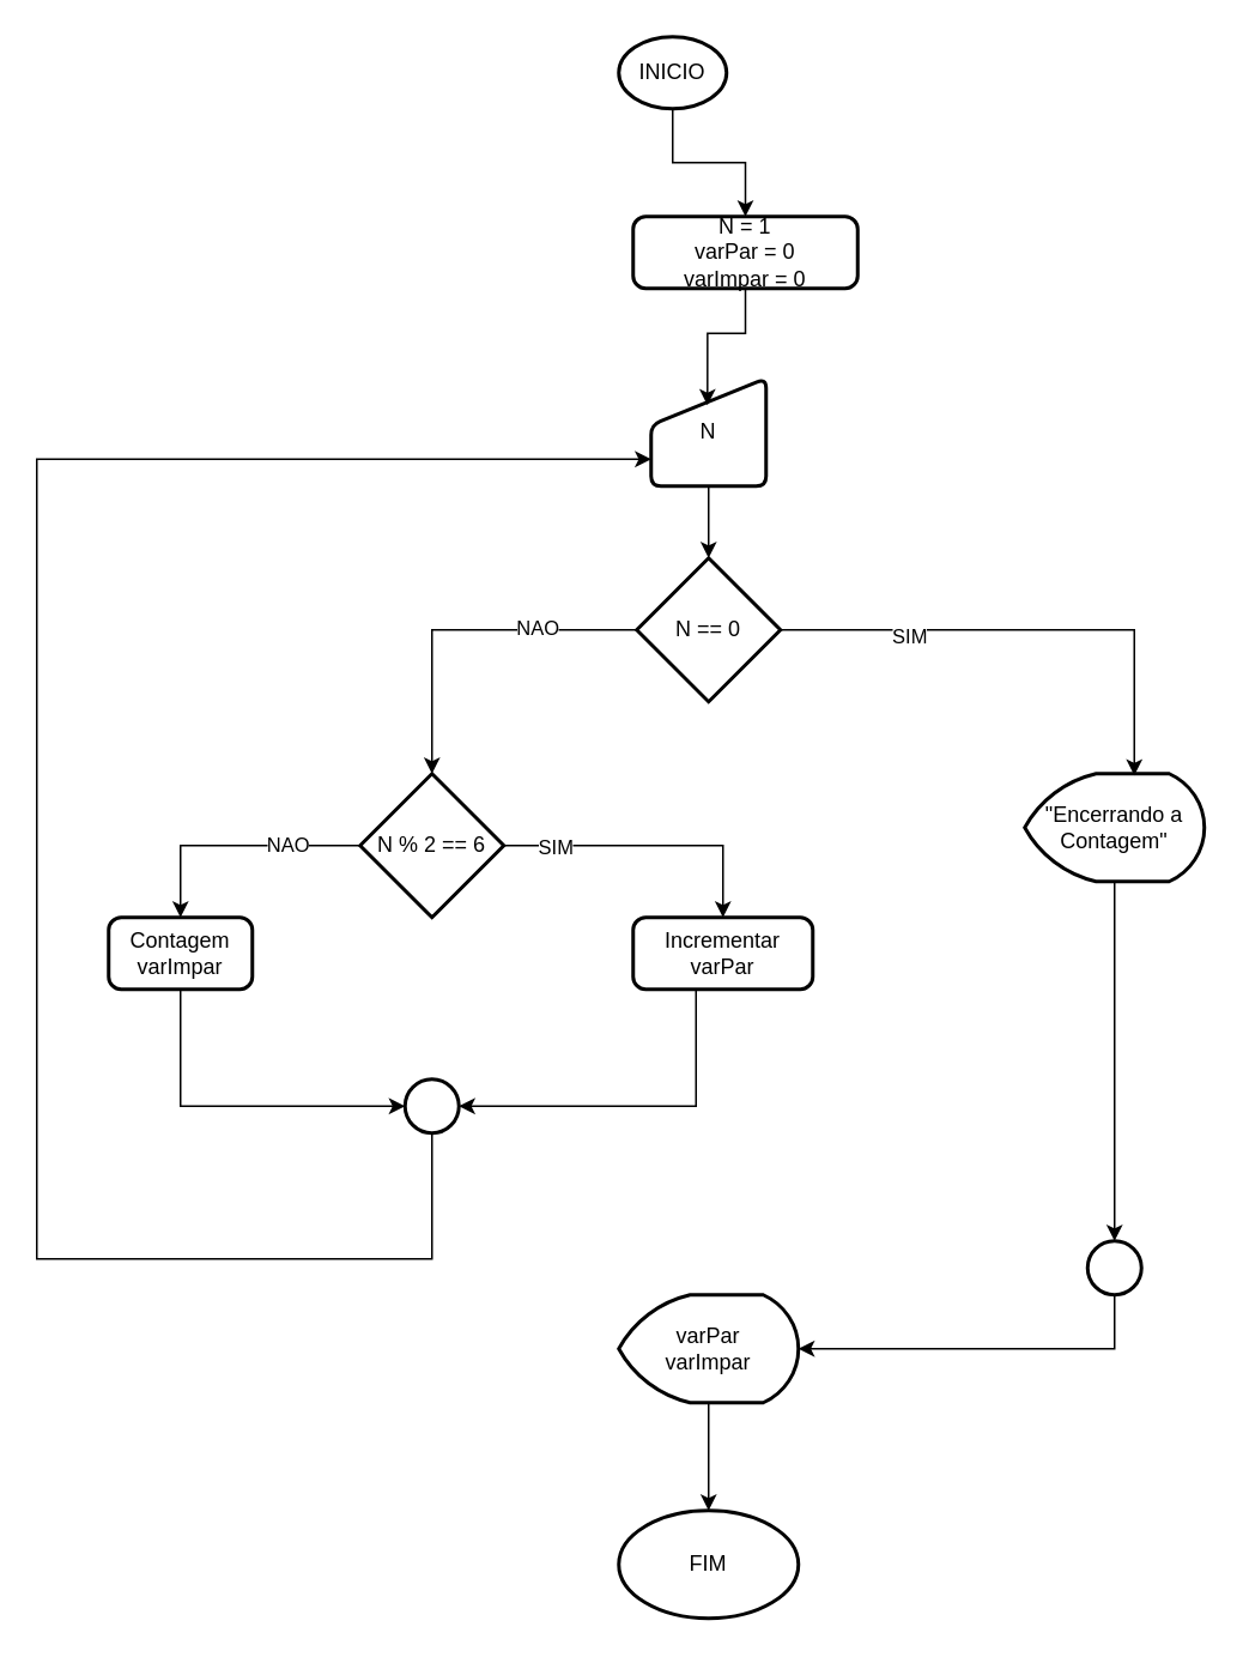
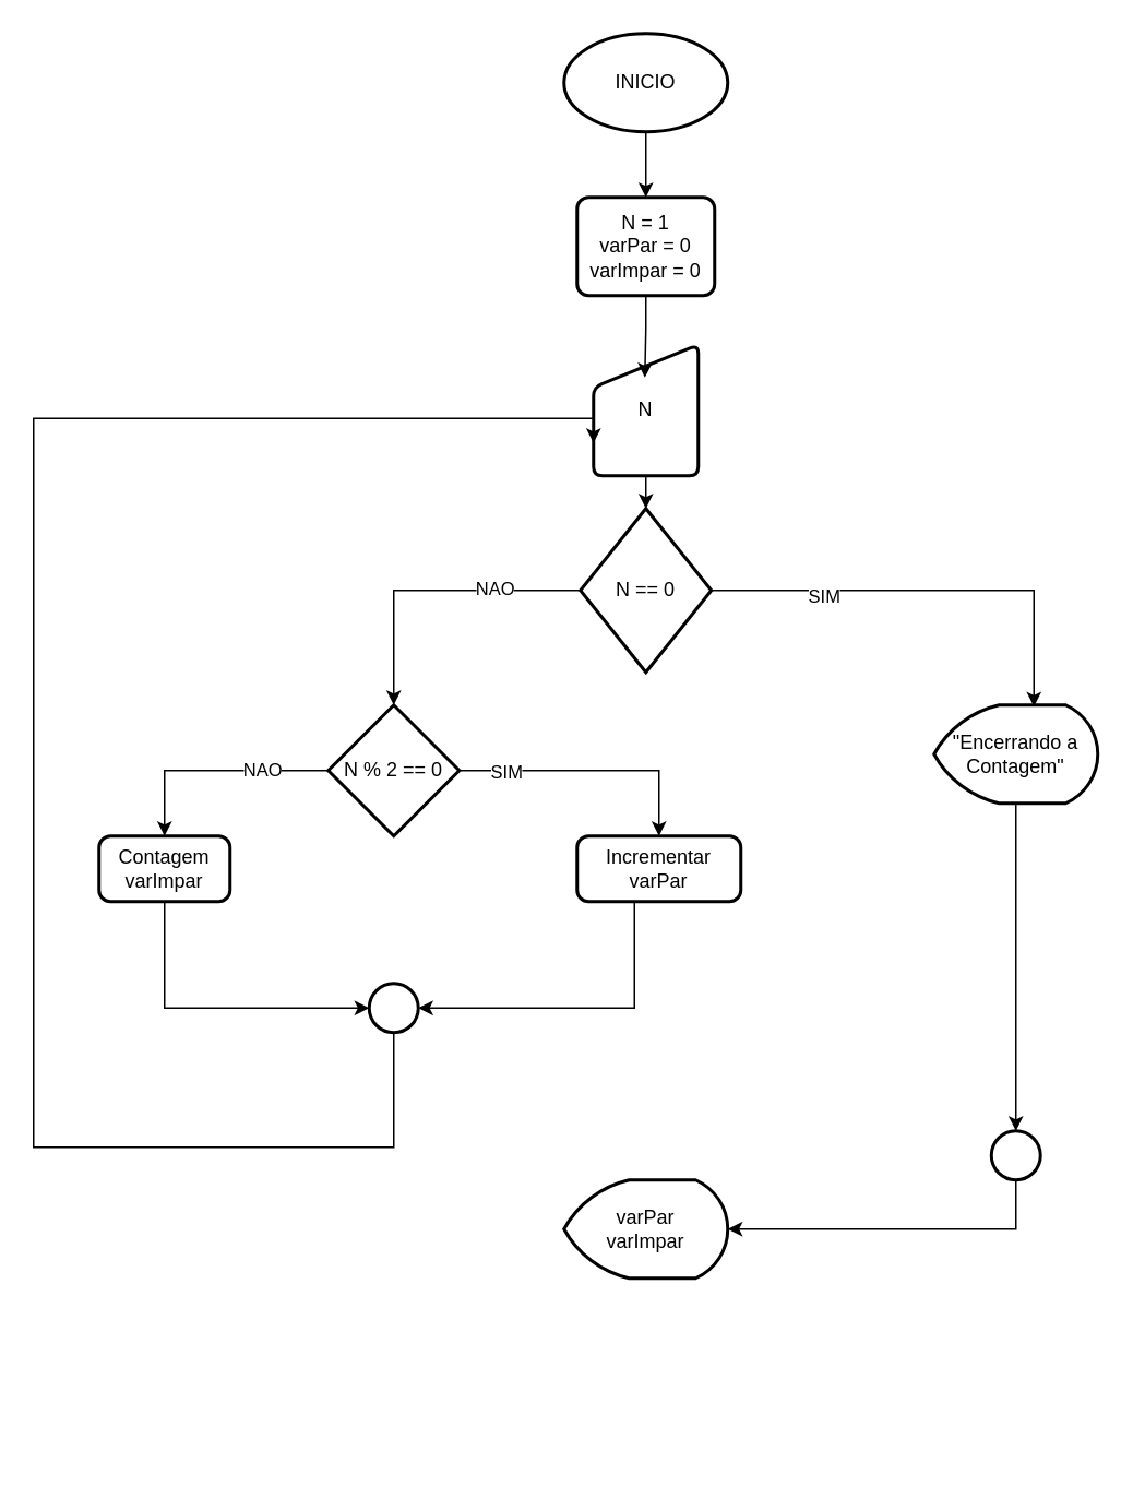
- <mxCell id="3" value="INICIO" style="strokeWidth=2;html=1;shape=mxgraph.flowchart.start_1;whiteSpace=wrap;" vertex="1" parent="1"><mxGeometry x="344" y="20" width="60" height="40" as="geometry" /></mxCell>
+ <mxCell id="3" value="INICIO" style="strokeWidth=2;html=1;shape=mxgraph.flowchart.start_1;whiteSpace=wrap;" vertex="1" parent="1"><mxGeometry x="344" y="20" width="100" height="60" as="geometry" /></mxCell>
- <mxCell id="5" value="N = 1&lt;div&gt;varPar = 0&lt;/div&gt;&lt;div&gt;varImpar = 0&lt;/div&gt;" style="rounded=1;whiteSpace=wrap;html=1;absoluteArcSize=1;arcSize=14;strokeWidth=2;" vertex="1" parent="1"><mxGeometry x="352" y="120" width="125" height="40" as="geometry" /></mxCell>
+ <mxCell id="5" value="N = 1&lt;div&gt;varPar = 0&lt;/div&gt;&lt;div&gt;varImpar = 0&lt;/div&gt;" style="rounded=1;whiteSpace=wrap;html=1;absoluteArcSize=1;arcSize=14;strokeWidth=2;" vertex="1" parent="1"><mxGeometry x="352" y="120" width="84" height="60" as="geometry" /></mxCell>
- <mxCell id="6" value="N" style="html=1;strokeWidth=2;shape=manualInput;whiteSpace=wrap;rounded=1;size=26;arcSize=11;" vertex="1" parent="1"><mxGeometry x="362" y="210" width="64" height="60" as="geometry" /></mxCell>
+ <mxCell id="6" value="N" style="html=1;strokeWidth=2;shape=manualInput;whiteSpace=wrap;rounded=1;size=26;arcSize=11;" vertex="1" parent="1"><mxGeometry x="362" y="210" width="64" height="80" as="geometry" /></mxCell>
- <mxCell id="8" value="N == 0" style="strokeWidth=2;html=1;shape=mxgraph.flowchart.decision;whiteSpace=wrap;" vertex="1" parent="1"><mxGeometry x="354" y="310" width="80" height="80" as="geometry" /></mxCell>
+ <mxCell id="8" value="N == 0" style="strokeWidth=2;html=1;shape=mxgraph.flowchart.decision;whiteSpace=wrap;" vertex="1" parent="1"><mxGeometry x="354" y="310" width="80" height="100" as="geometry" /></mxCell>
- <mxCell id="17" value="N % 2 == 6" style="strokeWidth=2;html=1;shape=mxgraph.flowchart.decision;whiteSpace=wrap;" vertex="1" parent="1"><mxGeometry x="200" y="430" width="80" height="80" as="geometry" /></mxCell>
+ <mxCell id="17" value="N % 2 == 0" style="strokeWidth=2;html=1;shape=mxgraph.flowchart.decision;whiteSpace=wrap;" vertex="1" parent="1"><mxGeometry x="200" y="430" width="80" height="80" as="geometry" /></mxCell>
- <mxCell id="29" style="edgeStyle=orthogonalEdgeStyle;rounded=0;orthogonalLoop=1;jettySize=auto;html=1;entryX=0.5;entryY=0;entryDx=0;entryDy=0;entryPerimeter=0;" edge="1" parent="1" source="28" target="4"><mxGeometry relative="1" as="geometry" /></mxCell>
- <mxCell id="4" value="FIM" style="strokeWidth=2;html=1;shape=mxgraph.flowchart.start_1;whiteSpace=wrap;" vertex="1" parent="1"><mxGeometry x="344" y="840" width="100" height="60" as="geometry" /></mxCell>
